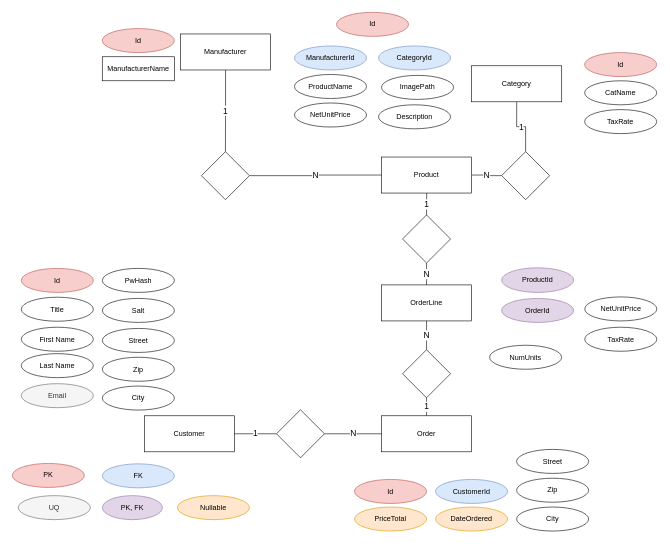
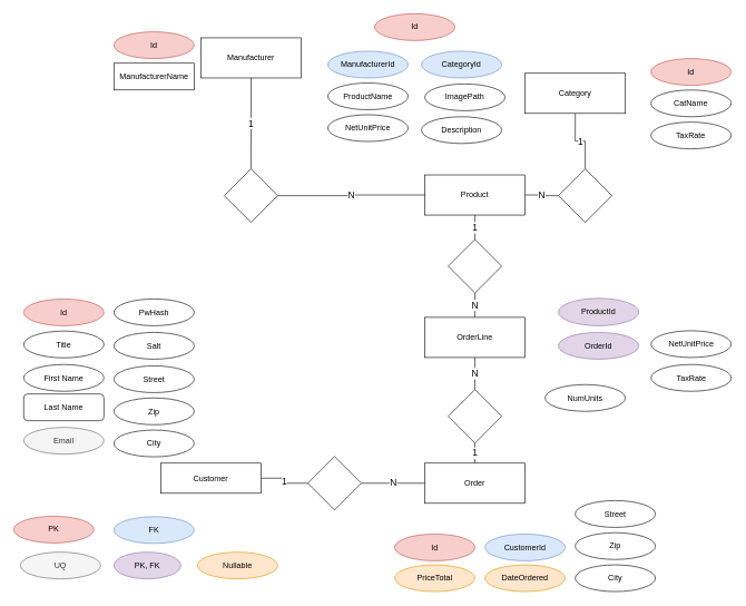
- <mxCell id="4" value="Last Name" parent="1" vertex="1" style="ellipse;whiteSpace=wrap;html=1;"><mxGeometry as="geometry" height="40" width="120" y="588.5" x="35" /></mxCell>
+ <mxCell id="4" value="Last Name" parent="1" vertex="1" style="whiteSpace=wrap;html=1;rounded=1;"><mxGeometry as="geometry" height="40" width="120" y="588.5" x="35" /></mxCell>
- <mxCell id="8" value="Customer" parent="1" vertex="1" style="rounded=0;whiteSpace=wrap;html=1;flipH=1;"><mxGeometry as="geometry" height="60" width="150" y="692" x="240" /></mxCell>
+ <mxCell id="8" value="Customer" parent="1" vertex="1" style="rounded=0;whiteSpace=wrap;html=1;flipH=1;"><mxGeometry x="240" y="692" as="geometry" height="45" width="150" /></mxCell>
